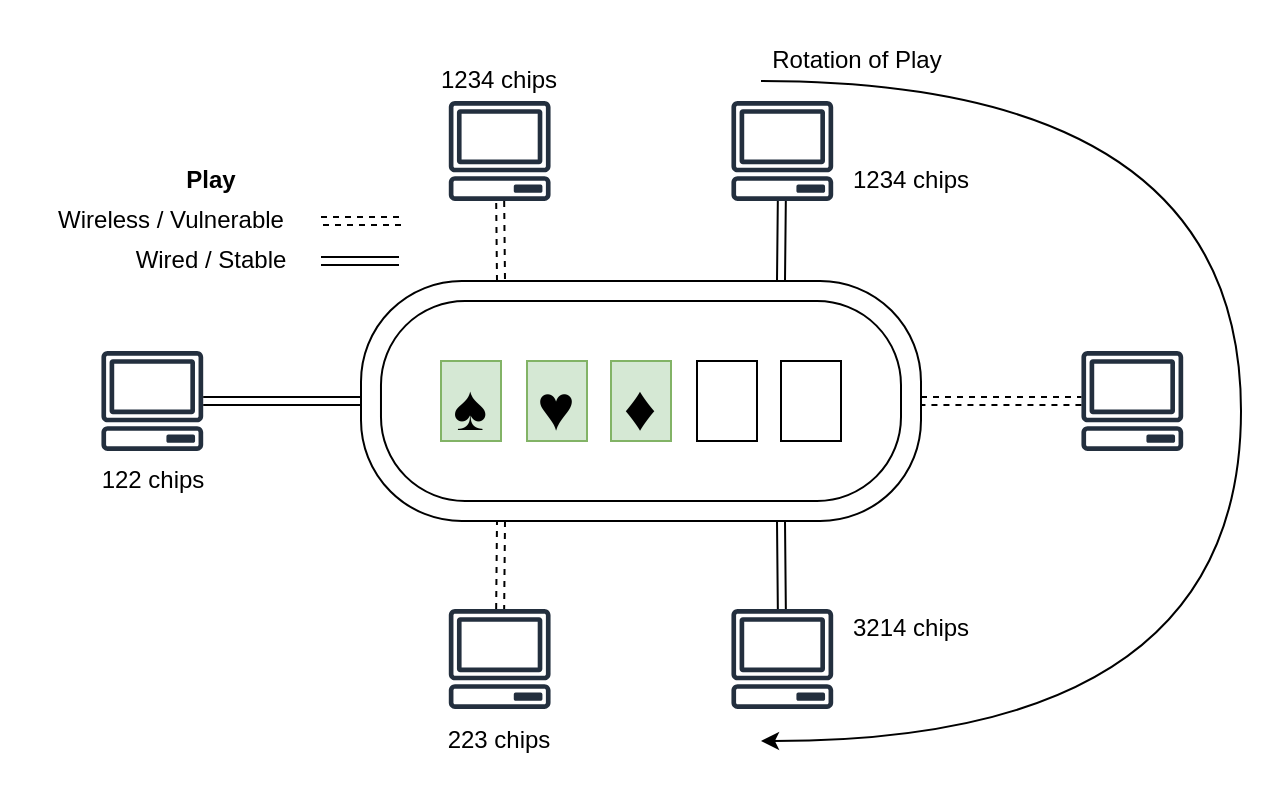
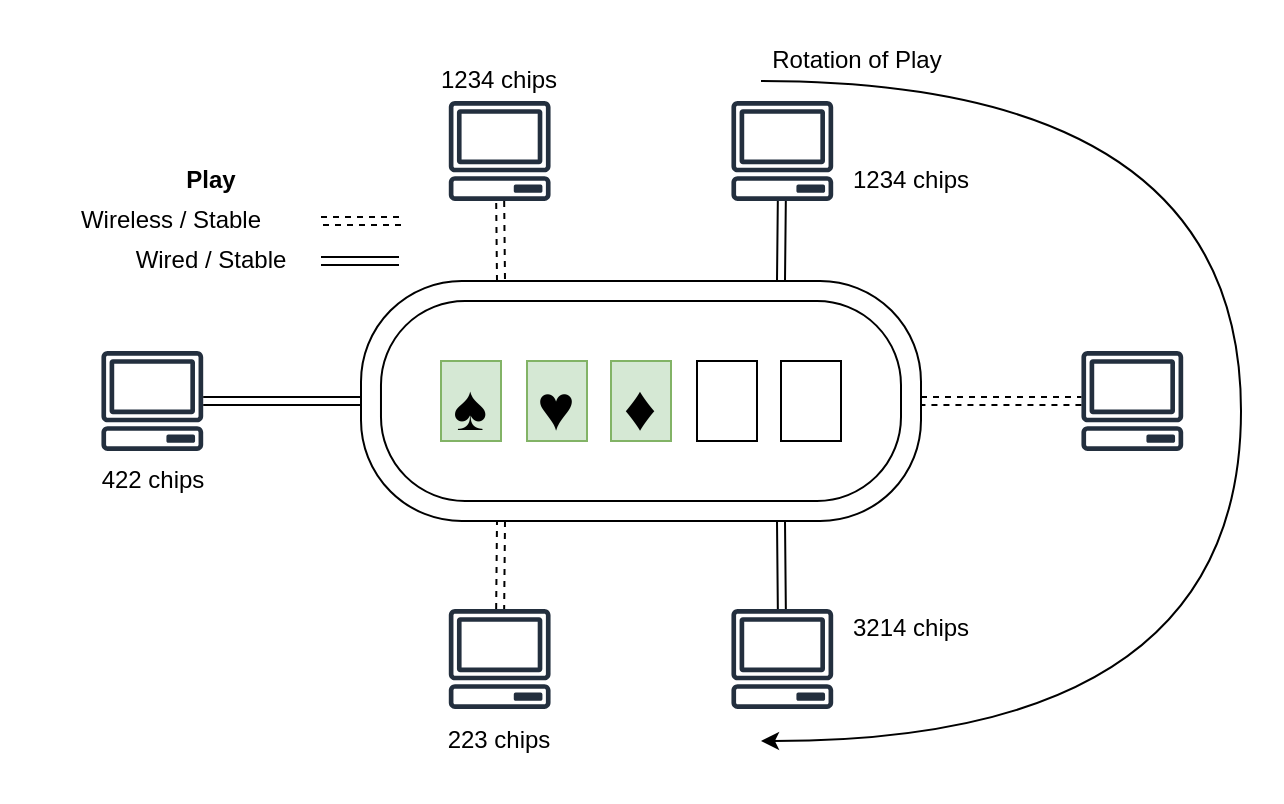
- <mxCell id="27" value="Wireless / Vulnerable" style="text;html=1;align=center;verticalAlign=middle;resizable=0;points=[];autosize=1;" parent="23" vertex="1"><mxGeometry y="20" width="130" height="20" as="geometry" /></mxCell>
+ <mxCell id="27" value="Wireless / Stable" style="text;html=1;align=center;verticalAlign=middle;resizable=0;points=[];autosize=1;" parent="23" vertex="1"><mxGeometry y="20" width="130" height="20" as="geometry" /></mxCell>
- <mxCell id="30" value="122 chips" style="text;html=1;align=center;verticalAlign=middle;resizable=0;points=[];autosize=1;fontSize=12;" vertex="1" parent="1"><mxGeometry x="40.66" y="230" width="70" height="20" as="geometry" /></mxCell>
+ <mxCell id="30" value="422 chips" style="text;html=1;align=center;verticalAlign=middle;resizable=0;points=[];autosize=1;fontSize=12;" vertex="1" parent="1"><mxGeometry x="40.66" y="230" width="70" height="20" as="geometry" /></mxCell>
